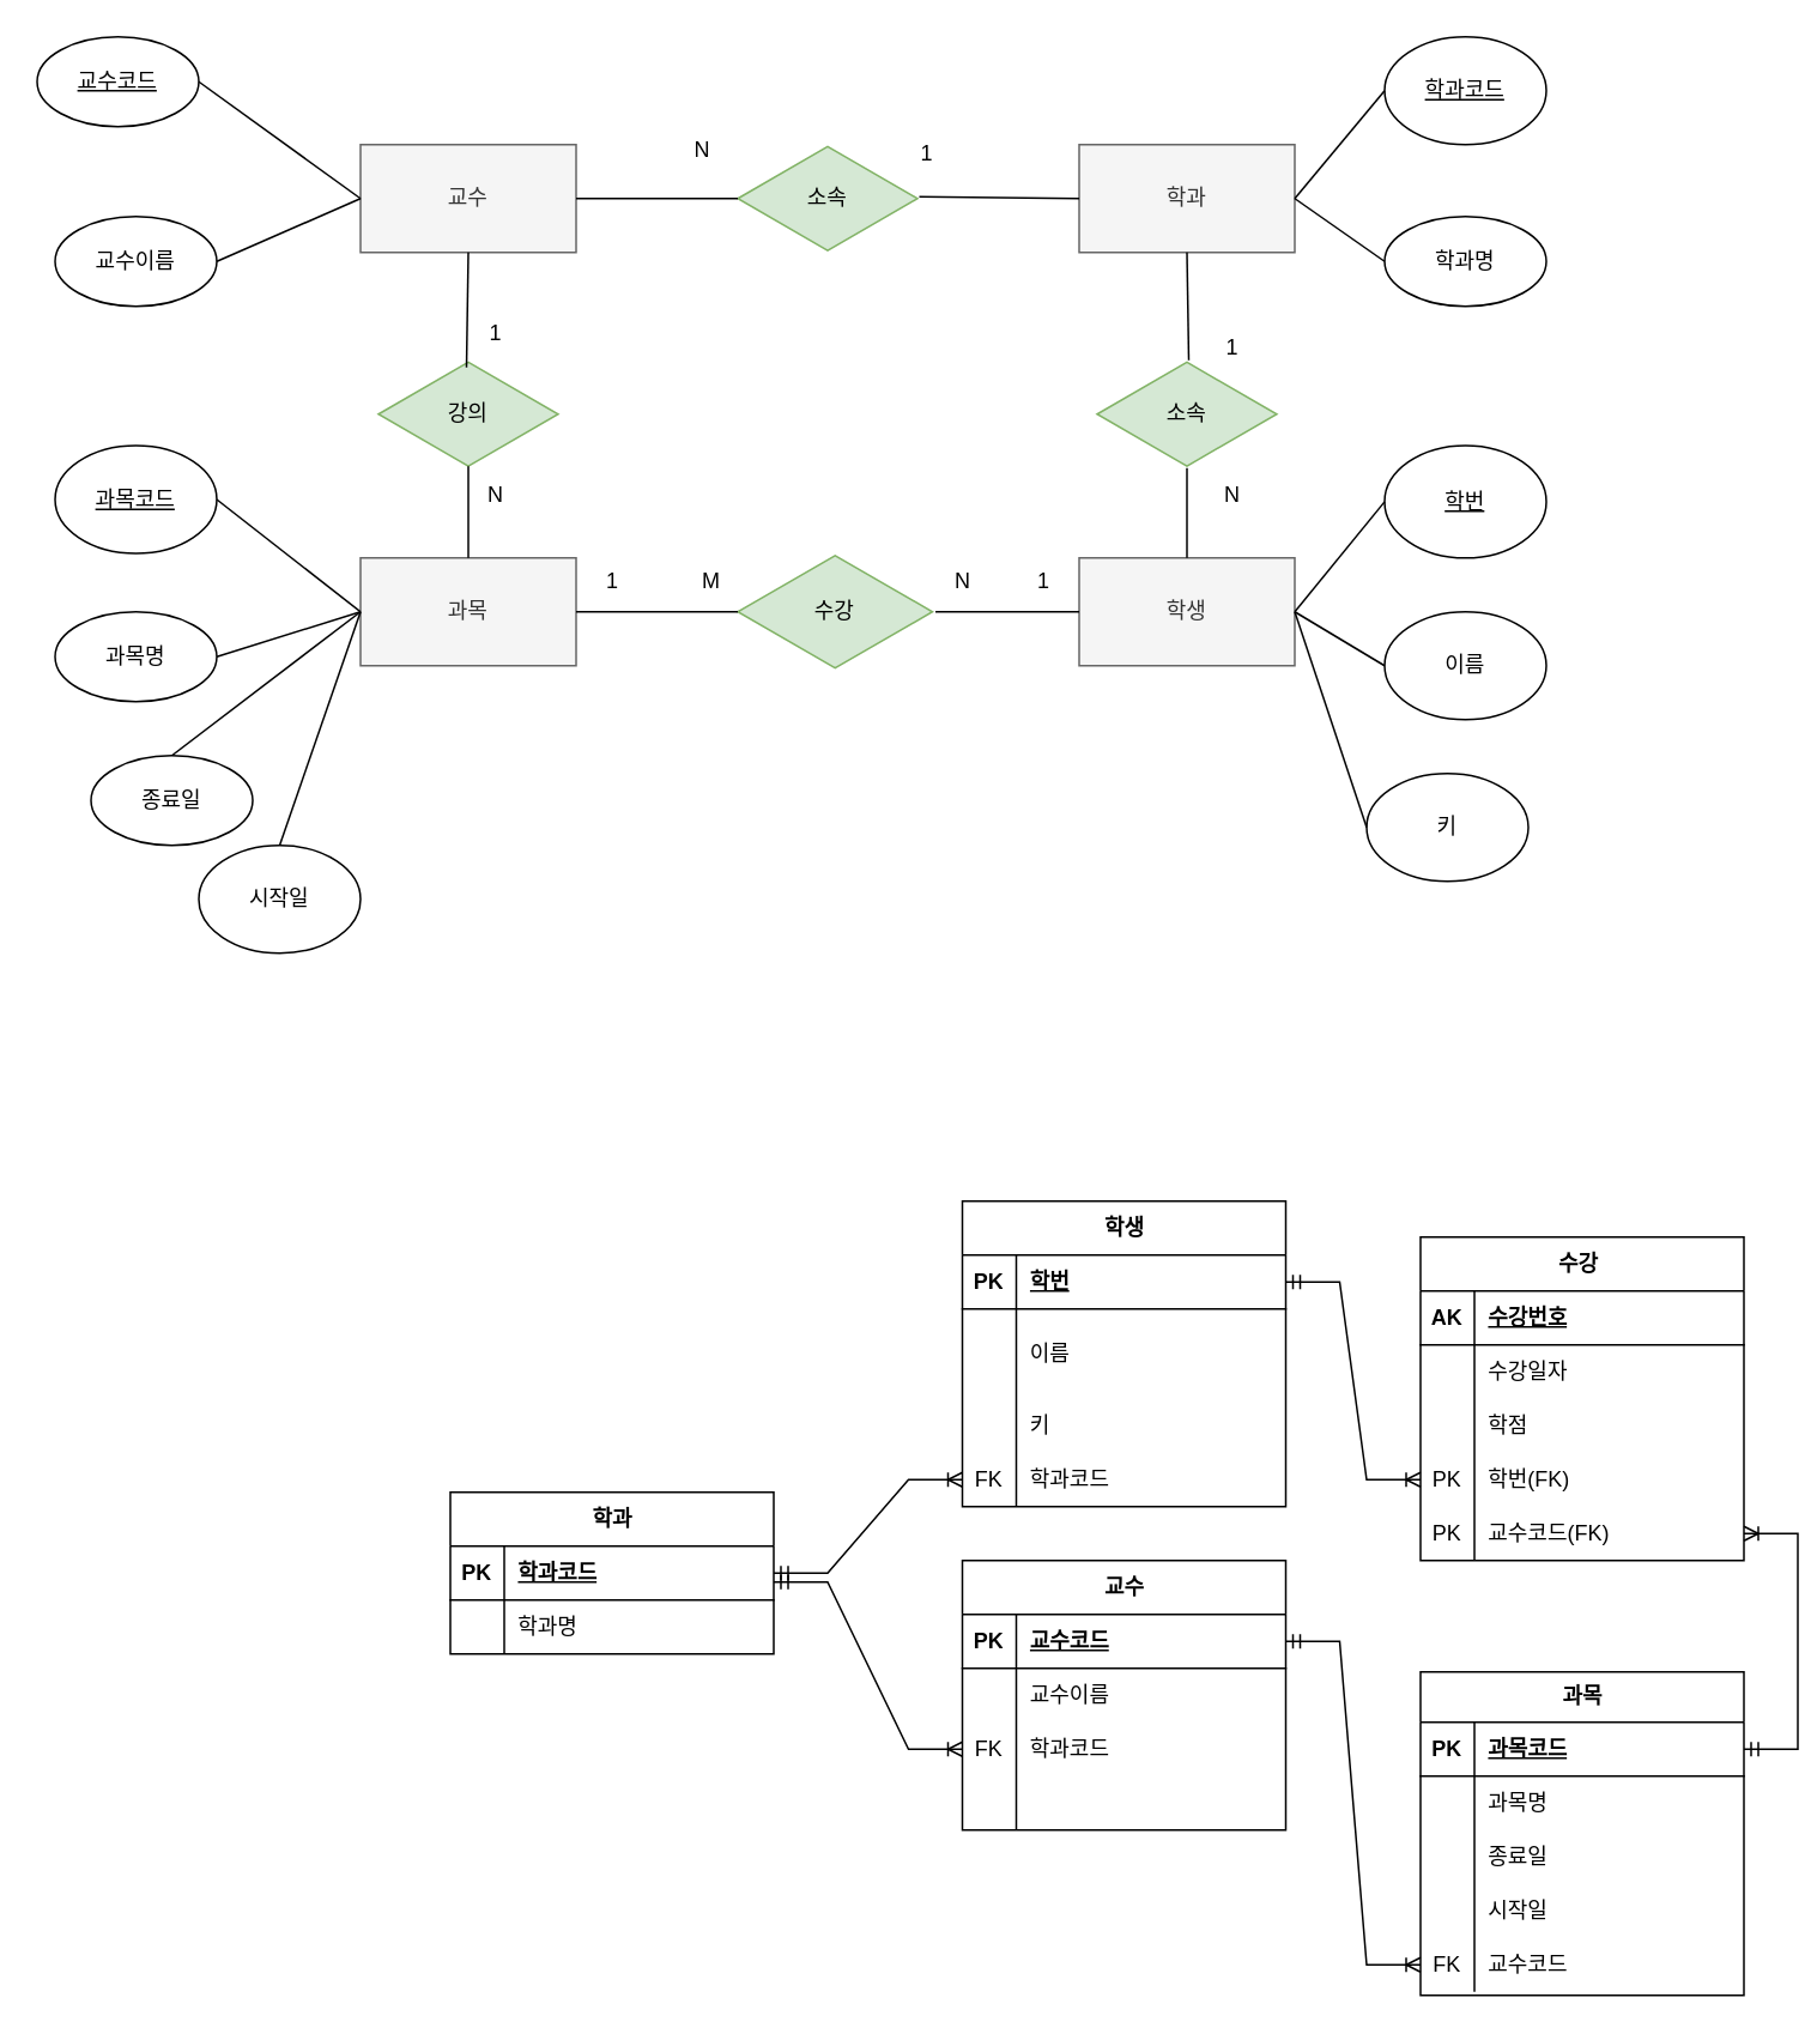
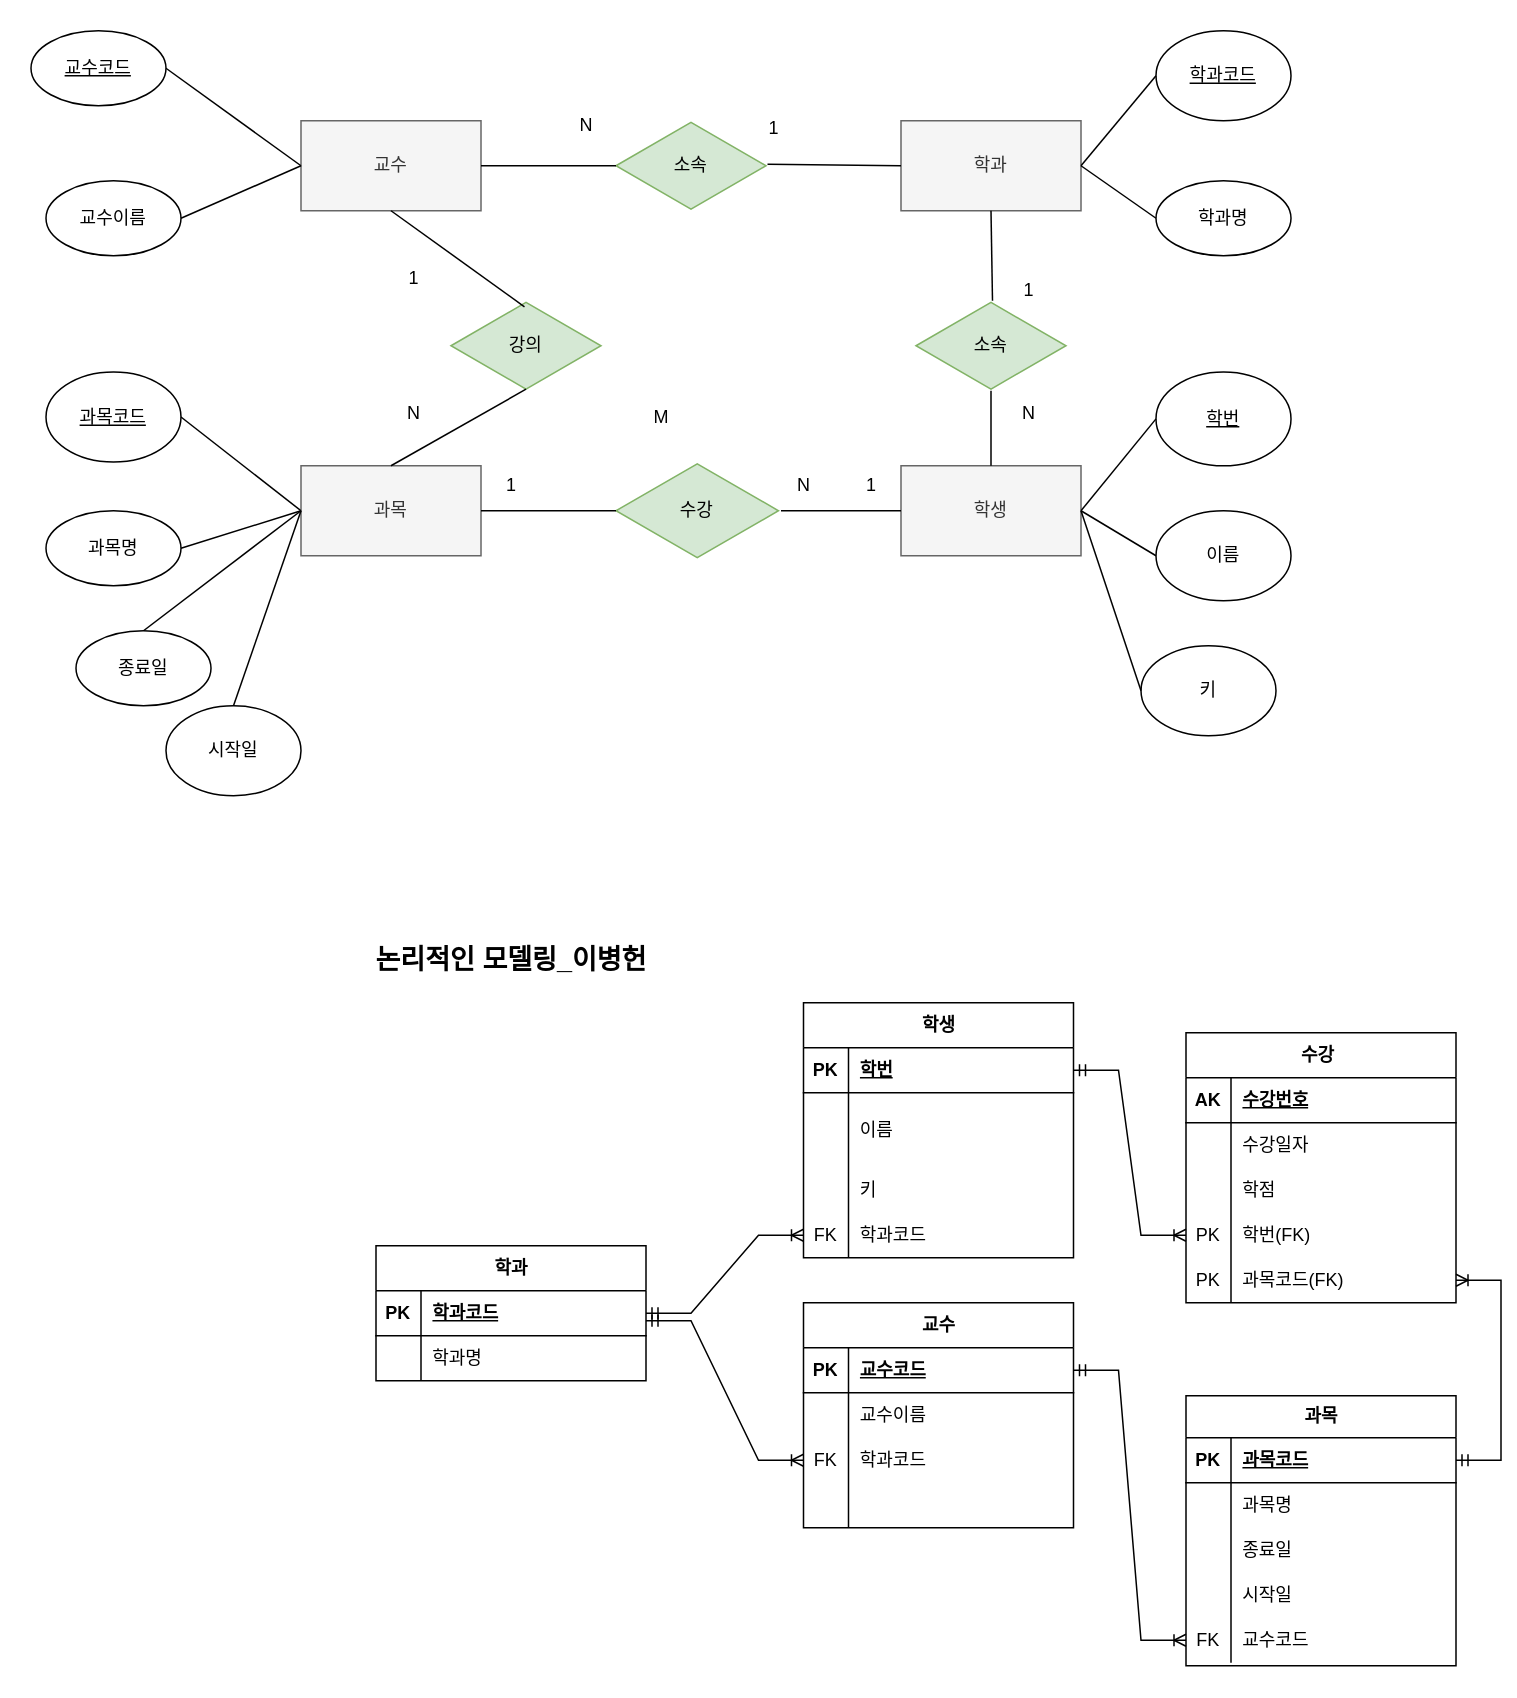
- <mxCell id="9" value="강의" style="html=1;whiteSpace=wrap;aspect=fixed;shape=isoRectangle;fillColor=#d5e8d4;strokeColor=#82b366;" parent="1" vertex="1"><mxGeometry x="210" y="200" width="100" height="60" as="geometry" /></mxCell>
+ <mxCell id="9" value="강의" style="html=1;whiteSpace=wrap;aspect=fixed;shape=isoRectangle;fillColor=#d5e8d4;strokeColor=#82b366;" parent="1" vertex="1"><mxGeometry x="300" y="200" width="100" height="60" as="geometry" /></mxCell>
- <mxCell id="44" value="M" style="text;html=1;align=center;verticalAlign=middle;resizable=0;points=[];autosize=1;strokeColor=none;fillColor=none;" parent="1" vertex="1"><mxGeometry x="380" y="307.5" width="30" height="30" as="geometry" /></mxCell>
+ <mxCell id="44" value="M" style="text;html=1;align=center;verticalAlign=middle;resizable=0;points=[];autosize=1;strokeColor=none;fillColor=none;" parent="1" vertex="1"><mxGeometry x="425" y="262.5" width="30" height="30" as="geometry" /></mxCell>
+ <mxCell id="120" value="논리적인 모델링_이병헌" style="text;html=1;align=center;verticalAlign=middle;resizable=0;points=[];autosize=1;strokeColor=none;fillColor=none;fontSize=18;fontStyle=1" vertex="1" parent="1"><mxGeometry x="230" y="620" width="220" height="40" as="geometry" /></mxCell>
- <mxCell id="114" value="교수코드(FK)" style="shape=partialRectangle;connectable=0;fillColor=none;top=0;left=0;bottom=0;right=0;align=left;spacingLeft=6;overflow=hidden;whiteSpace=wrap;html=1;" vertex="1" parent="112"><mxGeometry x="30" width="150" height="30" as="geometry"><mxRectangle width="150" height="30" as="alternateBounds" /></mxGeometry></mxCell>
+ <mxCell id="114" value="과목코드(FK)" style="shape=partialRectangle;connectable=0;fillColor=none;top=0;left=0;bottom=0;right=0;align=left;spacingLeft=6;overflow=hidden;whiteSpace=wrap;html=1;" vertex="1" parent="112"><mxGeometry x="30" width="150" height="30" as="geometry"><mxRectangle width="150" height="30" as="alternateBounds" /></mxGeometry></mxCell>
